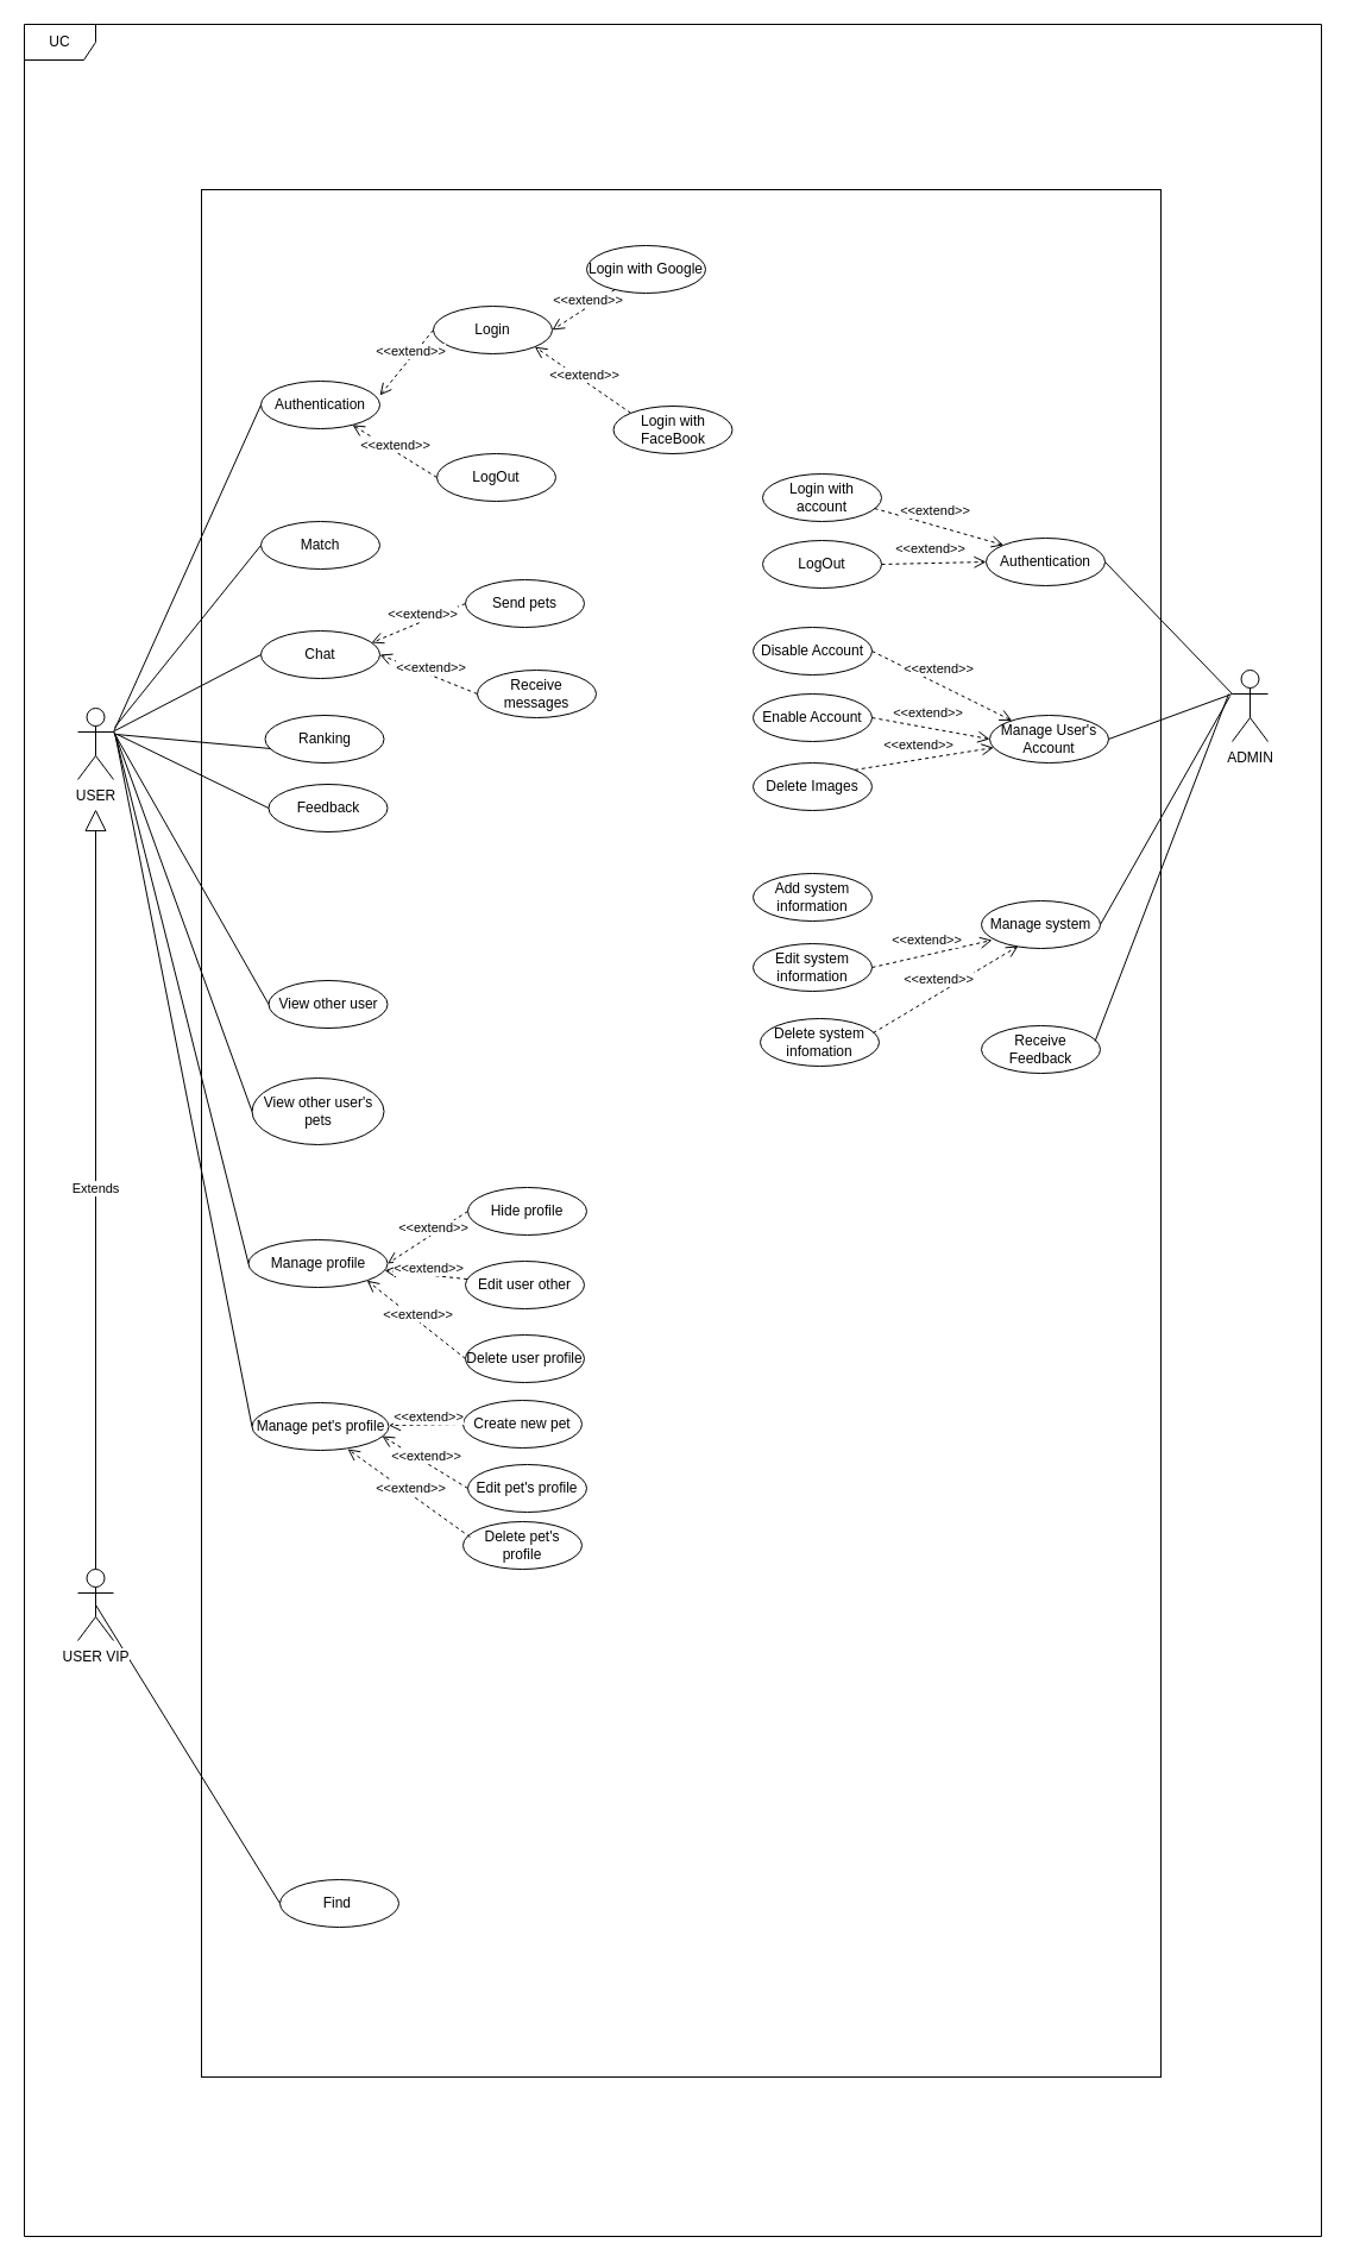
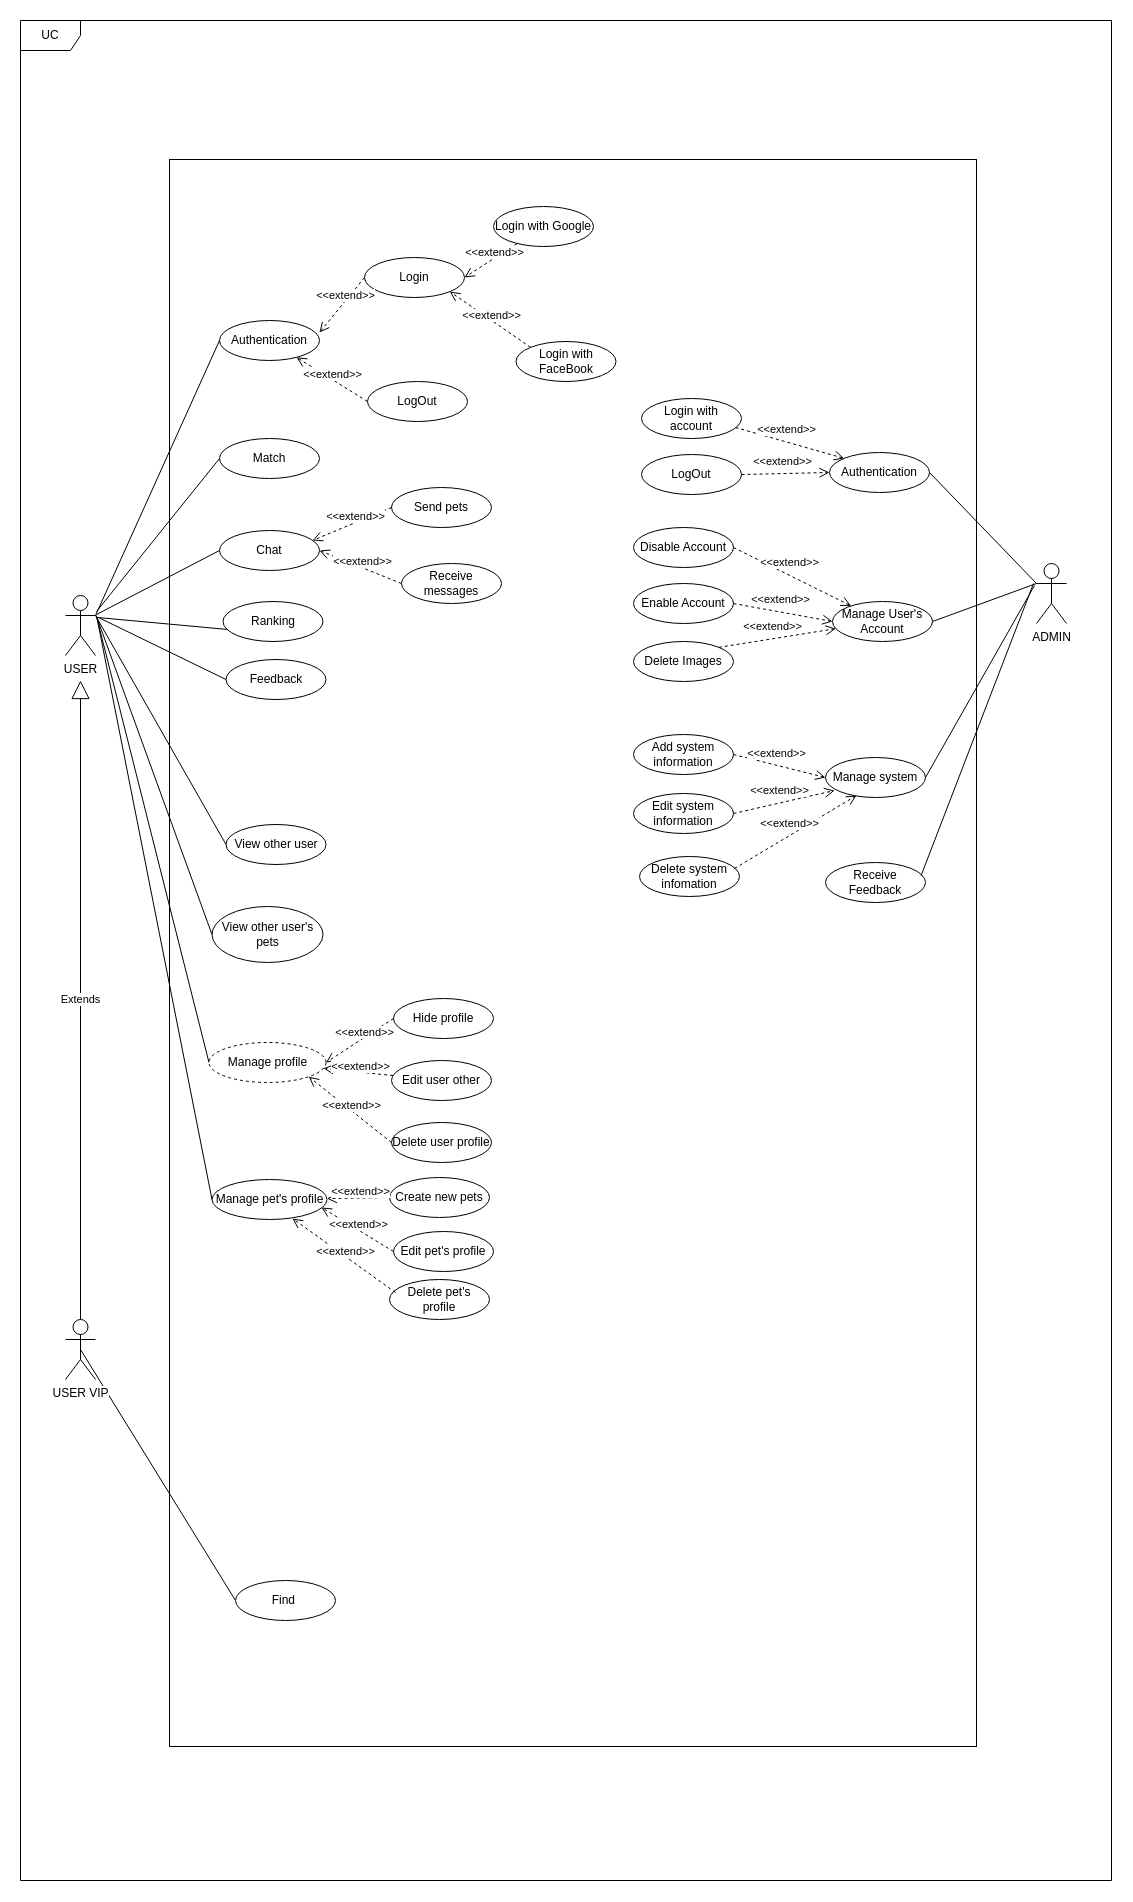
+ <mxCell id="62" value="&amp;lt;&amp;lt;extend&amp;gt;&amp;gt;" style="html=1;verticalAlign=bottom;endArrow=open;dashed=1;endSize=8;entryX=0;entryY=0.5;entryDx=0;entryDy=0;exitX=1;exitY=0.5;exitDx=0;exitDy=0;" parent="1" source="51" target="49" edge="1"><mxGeometry x="-0.074" y="3" relative="1" as="geometry"><mxPoint x="788" y="671" as="sourcePoint" /><mxPoint x="846" y="643" as="targetPoint" /><mxPoint as="offset" /></mxGeometry></mxCell>
- <mxCell id="12" value="Manage profile" style="ellipse;whiteSpace=wrap;html=1;align=center;" parent="1" vertex="1"><mxGeometry x="208.5" y="1042" width="117" height="40" as="geometry" /></mxCell>
+ <mxCell id="12" value="Manage profile" style="ellipse;whiteSpace=wrap;html=1;align=center;dashed=1;" parent="1" vertex="1"><mxGeometry x="208.5" y="1042" width="117" height="40" as="geometry" /></mxCell>
- <mxCell id="30" value="Create new pet" style="ellipse;whiteSpace=wrap;html=1;align=center;" parent="1" vertex="1"><mxGeometry x="389" y="1177" width="100" height="40" as="geometry" /></mxCell>
+ <mxCell id="30" value="Create new pets" style="ellipse;whiteSpace=wrap;html=1;align=center;" parent="1" vertex="1"><mxGeometry x="389" y="1177" width="100" height="40" as="geometry" /></mxCell>
